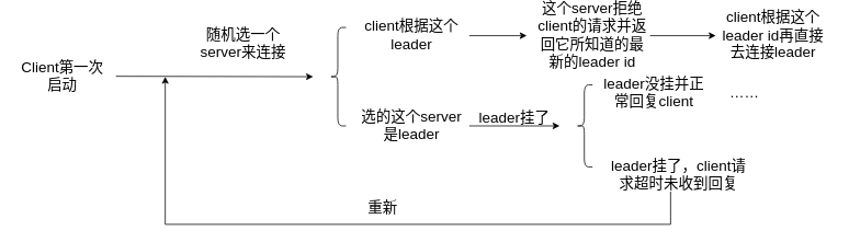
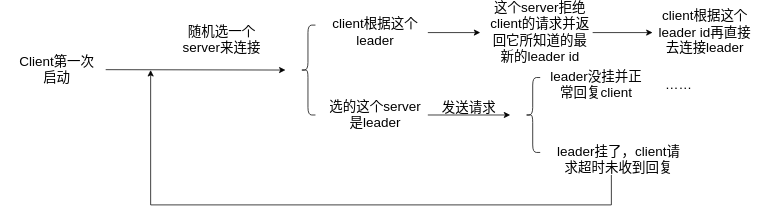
- <mxCell id="13" value="&lt;font style=&quot;font-size: 18px;&quot;&gt;leader挂了&lt;/font&gt;" style="text;html=1;strokeColor=none;fillColor=none;align=center;verticalAlign=middle;whiteSpace=wrap;rounded=0;" vertex="1" parent="1"><mxGeometry x="570" y="120" width="110" height="20" as="geometry" /></mxCell>
+ <mxCell id="13" value="&lt;font style=&quot;font-size: 18px;&quot;&gt;发送请求&lt;/font&gt;" style="text;html=1;strokeColor=none;fillColor=none;align=center;verticalAlign=middle;whiteSpace=wrap;rounded=0;" vertex="1" parent="1"><mxGeometry x="570" y="120" width="110" height="20" as="geometry" /></mxCell>
- <mxCell id="19" value="&lt;font style=&quot;font-size: 18px;&quot;&gt;重新&lt;/font&gt;" style="text;html=1;strokeColor=none;fillColor=none;align=center;verticalAlign=middle;whiteSpace=wrap;rounded=0;" vertex="1" parent="1"><mxGeometry x="410" y="230" width="110" height="20" as="geometry" /></mxCell>
